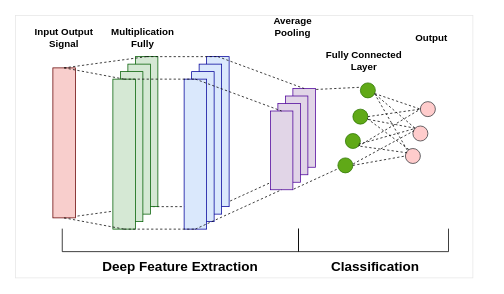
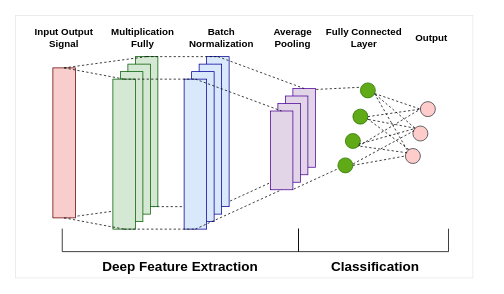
- <mxCell id="30" value="Average&lt;br style=&quot;font-size: 13px;&quot;&gt;Pooling" style="text;html=1;strokeColor=none;fillColor=none;align=center;verticalAlign=middle;whiteSpace=wrap;rounded=0;fontSize=13;fontStyle=1" parent="1" vertex="1"><mxGeometry x="360" y="25" width="60" height="20" as="geometry" /></mxCell>
+ <mxCell id="30" value="Average&lt;br style=&quot;font-size: 13px;&quot;&gt;Pooling" style="text;html=1;strokeColor=none;fillColor=none;align=center;verticalAlign=middle;whiteSpace=wrap;rounded=0;fontSize=13;fontStyle=1" parent="1" vertex="1"><mxGeometry x="360" y="40" width="60" height="20" as="geometry" /></mxCell>
+ <mxCell id="21" value="Batch&lt;br style=&quot;font-size: 13px;&quot;&gt;Normalization" style="text;html=1;strokeColor=none;fillColor=none;align=center;verticalAlign=middle;whiteSpace=wrap;rounded=0;fontSize=13;fontStyle=1" parent="1" vertex="1"><mxGeometry x="250" y="40" width="90" height="20" as="geometry" /></mxCell>
- <mxCell id="32" value="Fully Connected&lt;br style=&quot;font-size: 13px;&quot;&gt;Layer" style="text;html=1;strokeColor=none;fillColor=none;align=center;verticalAlign=middle;whiteSpace=wrap;rounded=0;fontSize=13;fontStyle=1" parent="1" vertex="1"><mxGeometry x="430" y="70" width="110" height="20" as="geometry" /></mxCell>
+ <mxCell id="32" value="Fully Connected&lt;br style=&quot;font-size: 13px;&quot;&gt;Layer" style="text;html=1;strokeColor=none;fillColor=none;align=center;verticalAlign=middle;whiteSpace=wrap;rounded=0;fontSize=13;fontStyle=1" parent="1" vertex="1"><mxGeometry x="430" y="40" width="110" height="20" as="geometry" /></mxCell>
